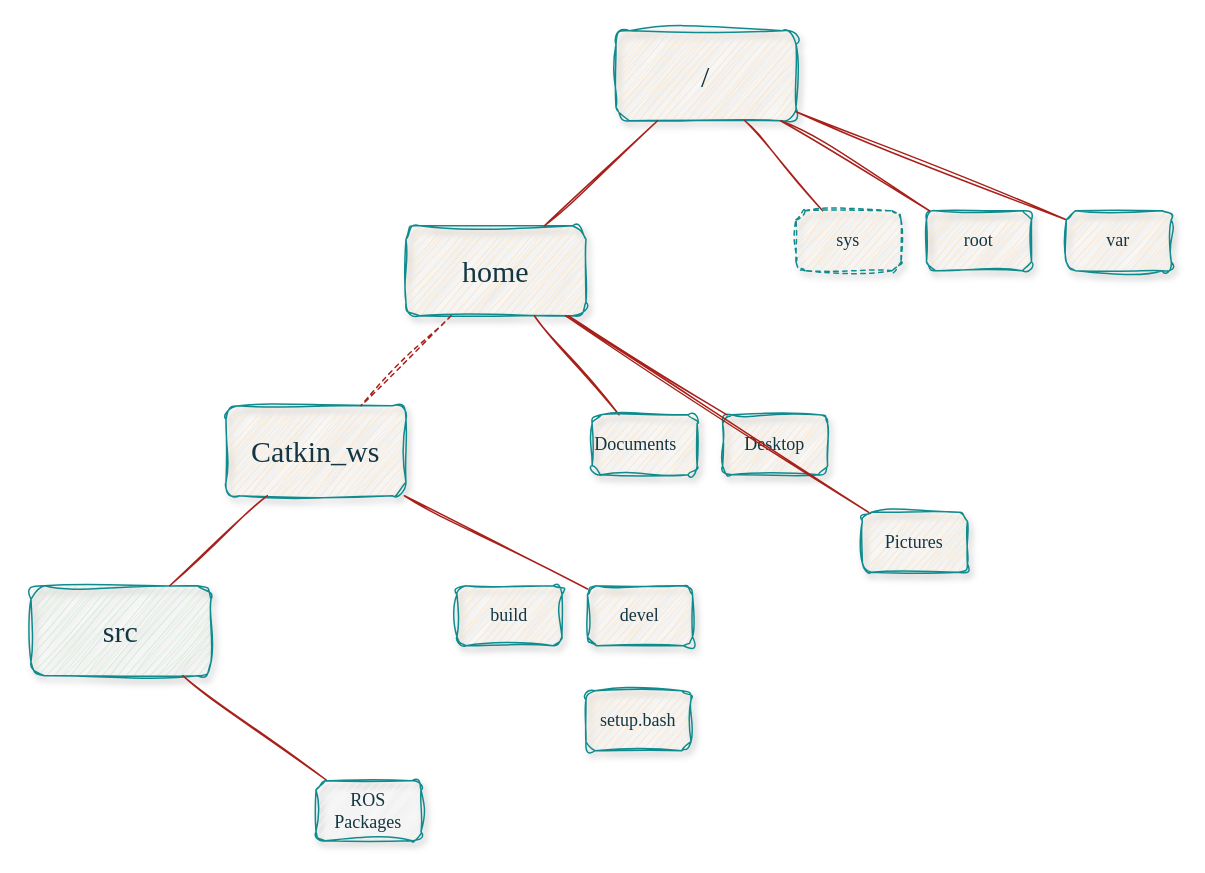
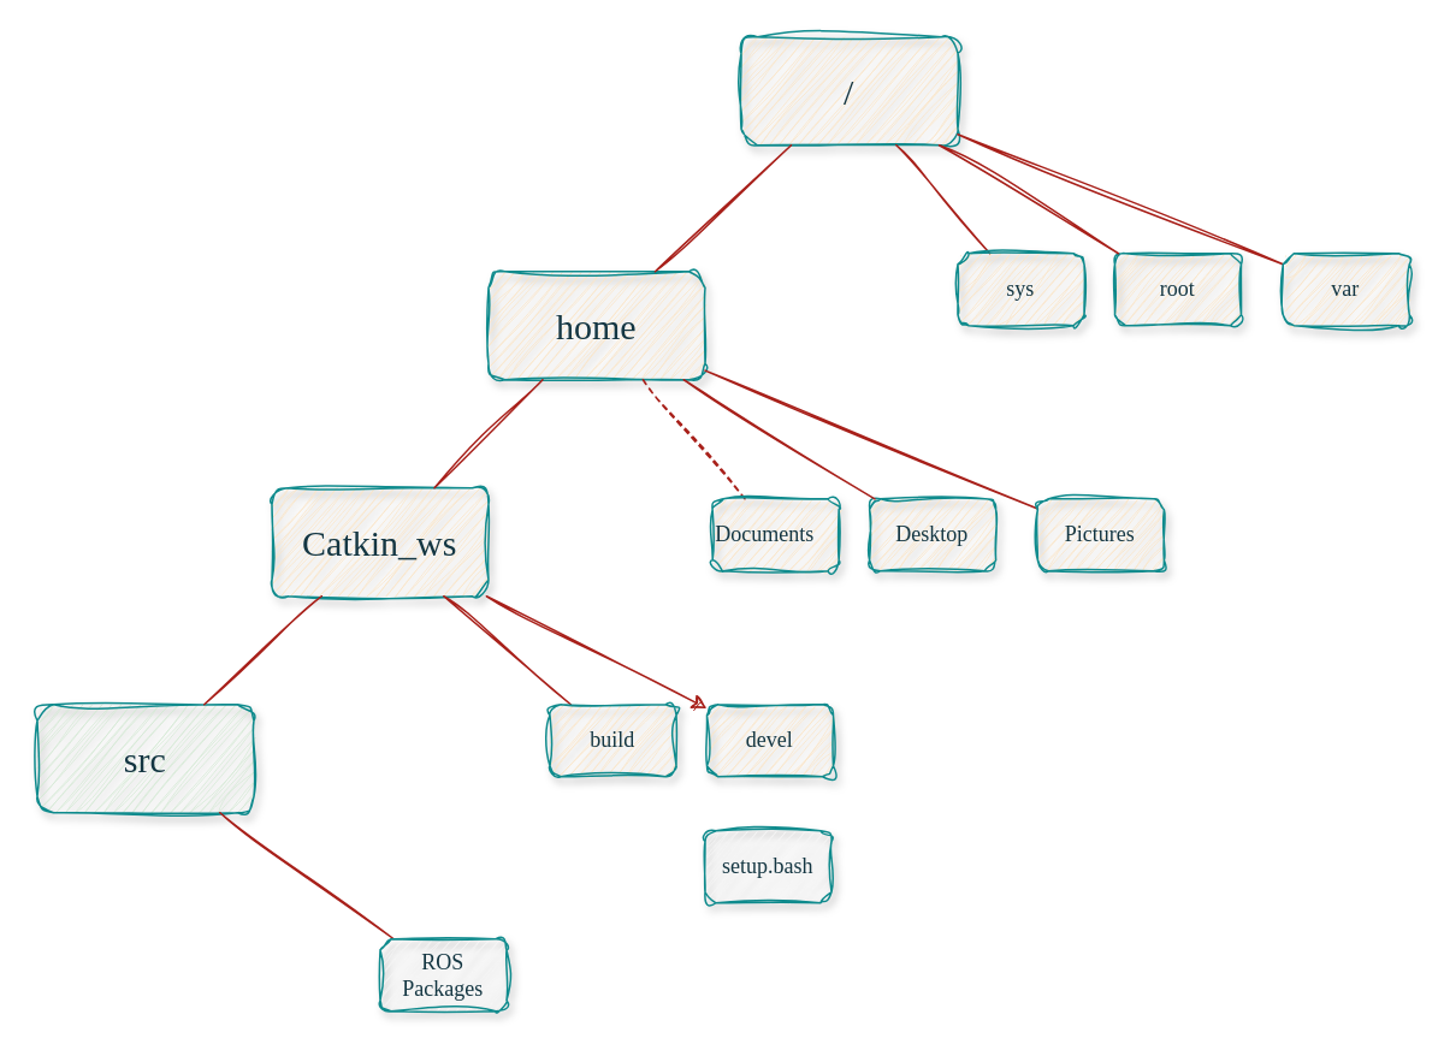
- <mxCell id="14" value="&lt;span&gt;sys&lt;/span&gt;" style="whiteSpace=wrap;html=1;rounded=1;shadow=1;labelBackgroundColor=none;strokeWidth=1;fontFamily=Verdana;fontSize=12;align=center;sketch=1;curveFitting=1;jiggle=2;fillColor=#FAE5C7;strokeColor=#0F8B8D;fontColor=#143642;dashed=1;" parent="1" vertex="1"><mxGeometry x="530" y="140" width="70" height="40" as="geometry" /></mxCell>
+ <mxCell id="14" value="&lt;span&gt;sys&lt;/span&gt;" style="whiteSpace=wrap;html=1;rounded=1;shadow=1;labelBackgroundColor=none;strokeWidth=1;fontFamily=Verdana;fontSize=12;align=center;sketch=1;curveFitting=1;jiggle=2;fillColor=#FAE5C7;strokeColor=#0F8B8D;fontColor=#143642;" parent="1" vertex="1"><mxGeometry x="530" y="140" width="70" height="40" as="geometry" /></mxCell>
- <mxCell id="7" value="" style="endArrow=none;html=1;rounded=1;sketch=1;curveFitting=1;jiggle=2;labelBackgroundColor=none;strokeColor=#A8201A;fontColor=default;dashed=1;" parent="1" source="3" target="5" edge="1"><mxGeometry width="50" height="50" relative="1" as="geometry"><mxPoint x="320" y="420" as="sourcePoint" /><mxPoint x="370" y="370" as="targetPoint" /><Array as="points" /></mxGeometry></mxCell>
+ <mxCell id="7" value="" style="endArrow=none;html=1;rounded=1;sketch=1;curveFitting=1;jiggle=2;labelBackgroundColor=none;strokeColor=#A8201A;fontColor=default;" parent="1" source="3" target="5" edge="1"><mxGeometry width="50" height="50" relative="1" as="geometry"><mxPoint x="320" y="420" as="sourcePoint" /><mxPoint x="370" y="370" as="targetPoint" /><Array as="points" /></mxGeometry></mxCell>
- <mxCell id="19" value="" style="endArrow=none;html=1;rounded=1;sketch=1;curveFitting=1;jiggle=2;labelBackgroundColor=none;strokeColor=#A8201A;fontColor=default;" parent="1" source="3" target="20" edge="1"><mxGeometry width="50" height="50" relative="1" as="geometry"><mxPoint x="360.09" y="216.02" as="sourcePoint" /><mxPoint x="335.09" y="336.02" as="targetPoint" /><Array as="points" /></mxGeometry></mxCell>
+ <mxCell id="19" value="" style="endArrow=none;html=1;rounded=1;sketch=1;curveFitting=1;jiggle=2;labelBackgroundColor=none;strokeColor=#A8201A;fontColor=default;dashed=1;" parent="1" source="3" target="20" edge="1"><mxGeometry width="50" height="50" relative="1" as="geometry"><mxPoint x="360.09" y="216.02" as="sourcePoint" /><mxPoint x="335.09" y="336.02" as="targetPoint" /><Array as="points" /></mxGeometry></mxCell>
+ <mxCell id="24" value="" style="endArrow=none;html=1;rounded=1;sketch=1;curveFitting=1;jiggle=2;labelBackgroundColor=none;strokeColor=#A8201A;fontColor=default;" parent="1" source="5" target="25" edge="1"><mxGeometry width="50" height="50" relative="1" as="geometry"><mxPoint x="230" y="336" as="sourcePoint" /><mxPoint x="205" y="456" as="targetPoint" /><Array as="points" /></mxGeometry></mxCell>
- <mxCell id="18" value="&lt;span&gt;Pictures&lt;/span&gt;" style="whiteSpace=wrap;html=1;rounded=1;shadow=1;labelBackgroundColor=none;strokeWidth=1;fontFamily=Verdana;fontSize=12;align=center;sketch=1;curveFitting=1;jiggle=2;fillColor=#FAE5C7;strokeColor=#0F8B8D;fontColor=#143642;" parent="1" vertex="1"><mxGeometry x="574.27" y="341.02" width="70" height="40" as="geometry" /></mxCell>
+ <mxCell id="18" value="&lt;span&gt;Pictures&lt;/span&gt;" style="whiteSpace=wrap;html=1;rounded=1;shadow=1;labelBackgroundColor=none;strokeWidth=1;fontFamily=Verdana;fontSize=12;align=center;sketch=1;curveFitting=1;jiggle=2;fillColor=#FAE5C7;strokeColor=#0F8B8D;fontColor=#143642;" parent="1" vertex="1"><mxGeometry x="574.27" y="276.02" width="70" height="40" as="geometry" /></mxCell>
- <mxCell id="22" value="" style="endArrow=none;html=1;rounded=1;sketch=1;curveFitting=1;jiggle=2;labelBackgroundColor=none;strokeColor=#A8201A;fontColor=default;" parent="1" source="5" target="21" edge="1"><mxGeometry width="50" height="50" relative="1" as="geometry"><mxPoint x="254" y="336" as="sourcePoint" /><mxPoint x="292" y="456" as="targetPoint" /><Array as="points" /></mxGeometry></mxCell>
+ <mxCell id="22" value="" style="endArrow=classic;html=1;rounded=1;sketch=1;curveFitting=1;jiggle=2;labelBackgroundColor=none;strokeColor=#A8201A;fontColor=default;" parent="1" source="5" target="21" edge="1"><mxGeometry width="50" height="50" relative="1" as="geometry"><mxPoint x="254" y="336" as="sourcePoint" /><mxPoint x="292" y="456" as="targetPoint" /><Array as="points" /></mxGeometry></mxCell>
- <mxCell id="23" value="&lt;span&gt;setup.bash&lt;/span&gt;" style="whiteSpace=wrap;html=1;rounded=1;shadow=1;labelBackgroundColor=none;strokeWidth=1;fontFamily=Verdana;fontSize=12;align=center;sketch=1;curveFitting=1;jiggle=2;fillColor=#FAE5C7;strokeColor=#0F8B8D;fontColor=#143642;" parent="1" vertex="1"><mxGeometry x="390" y="460" width="70" height="40" as="geometry" /></mxCell>
+ <mxCell id="23" value="&lt;span&gt;setup.bash&lt;/span&gt;" style="whiteSpace=wrap;html=1;rounded=1;shadow=1;labelBackgroundColor=none;strokeWidth=1;fontFamily=Verdana;fontSize=12;align=center;sketch=1;curveFitting=1;jiggle=2;fillColor=#f5f5f5;strokeColor=#0F8B8D;fontColor=#143642;" parent="1" vertex="1"><mxGeometry x="390" y="460" width="70" height="40" as="geometry" /></mxCell>
